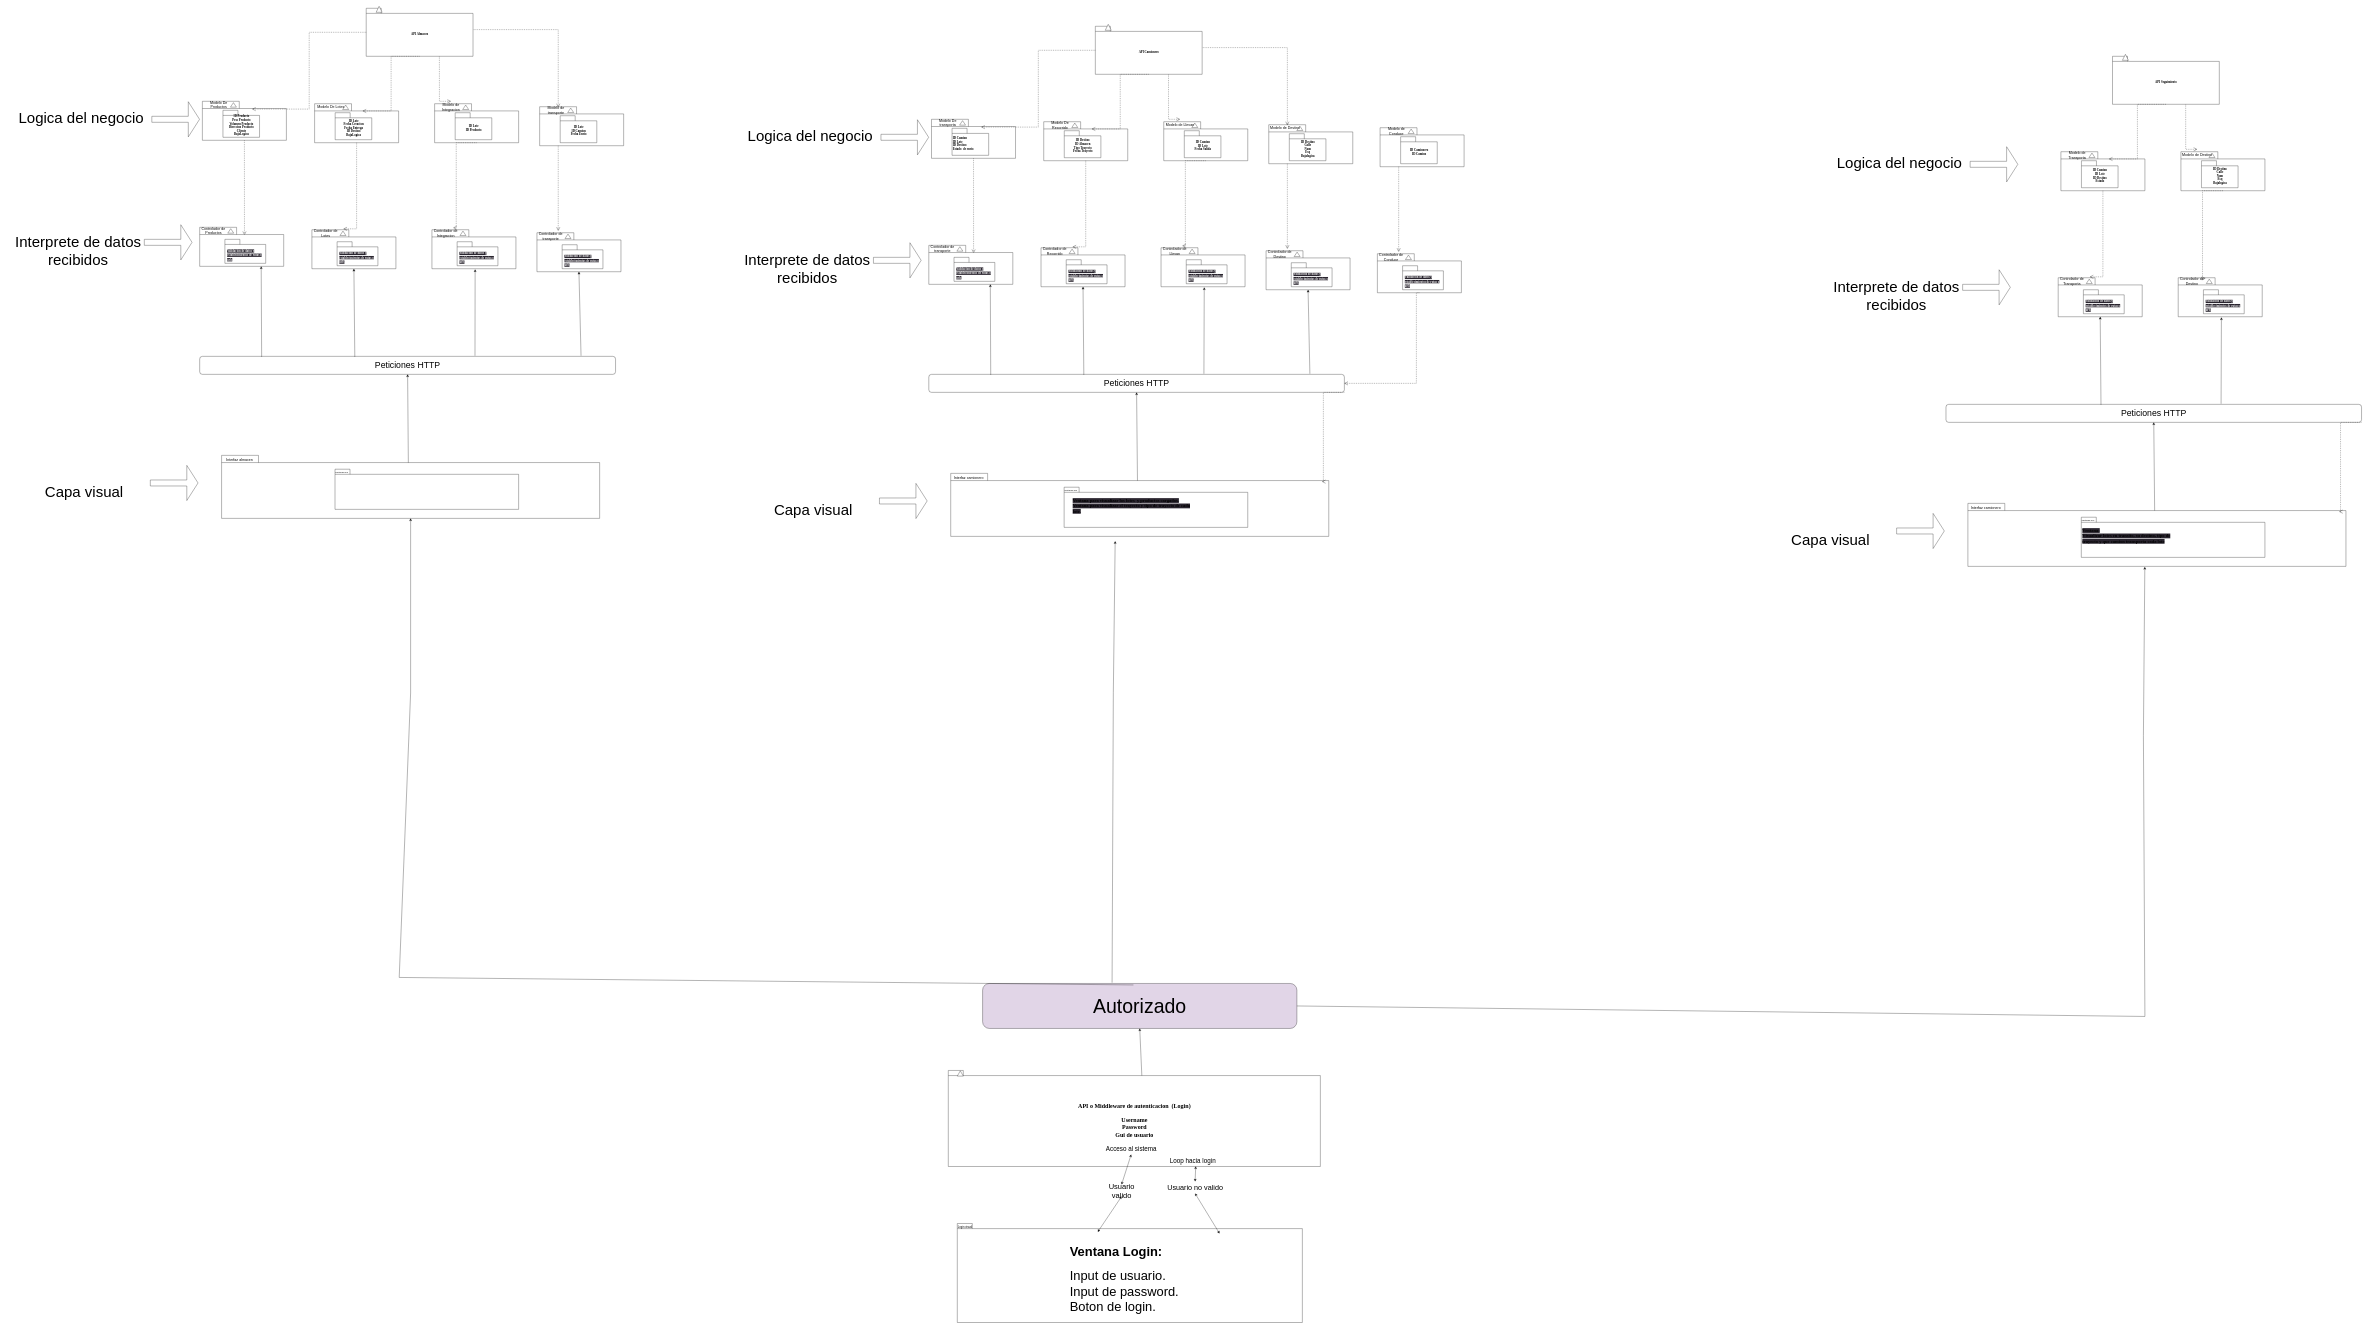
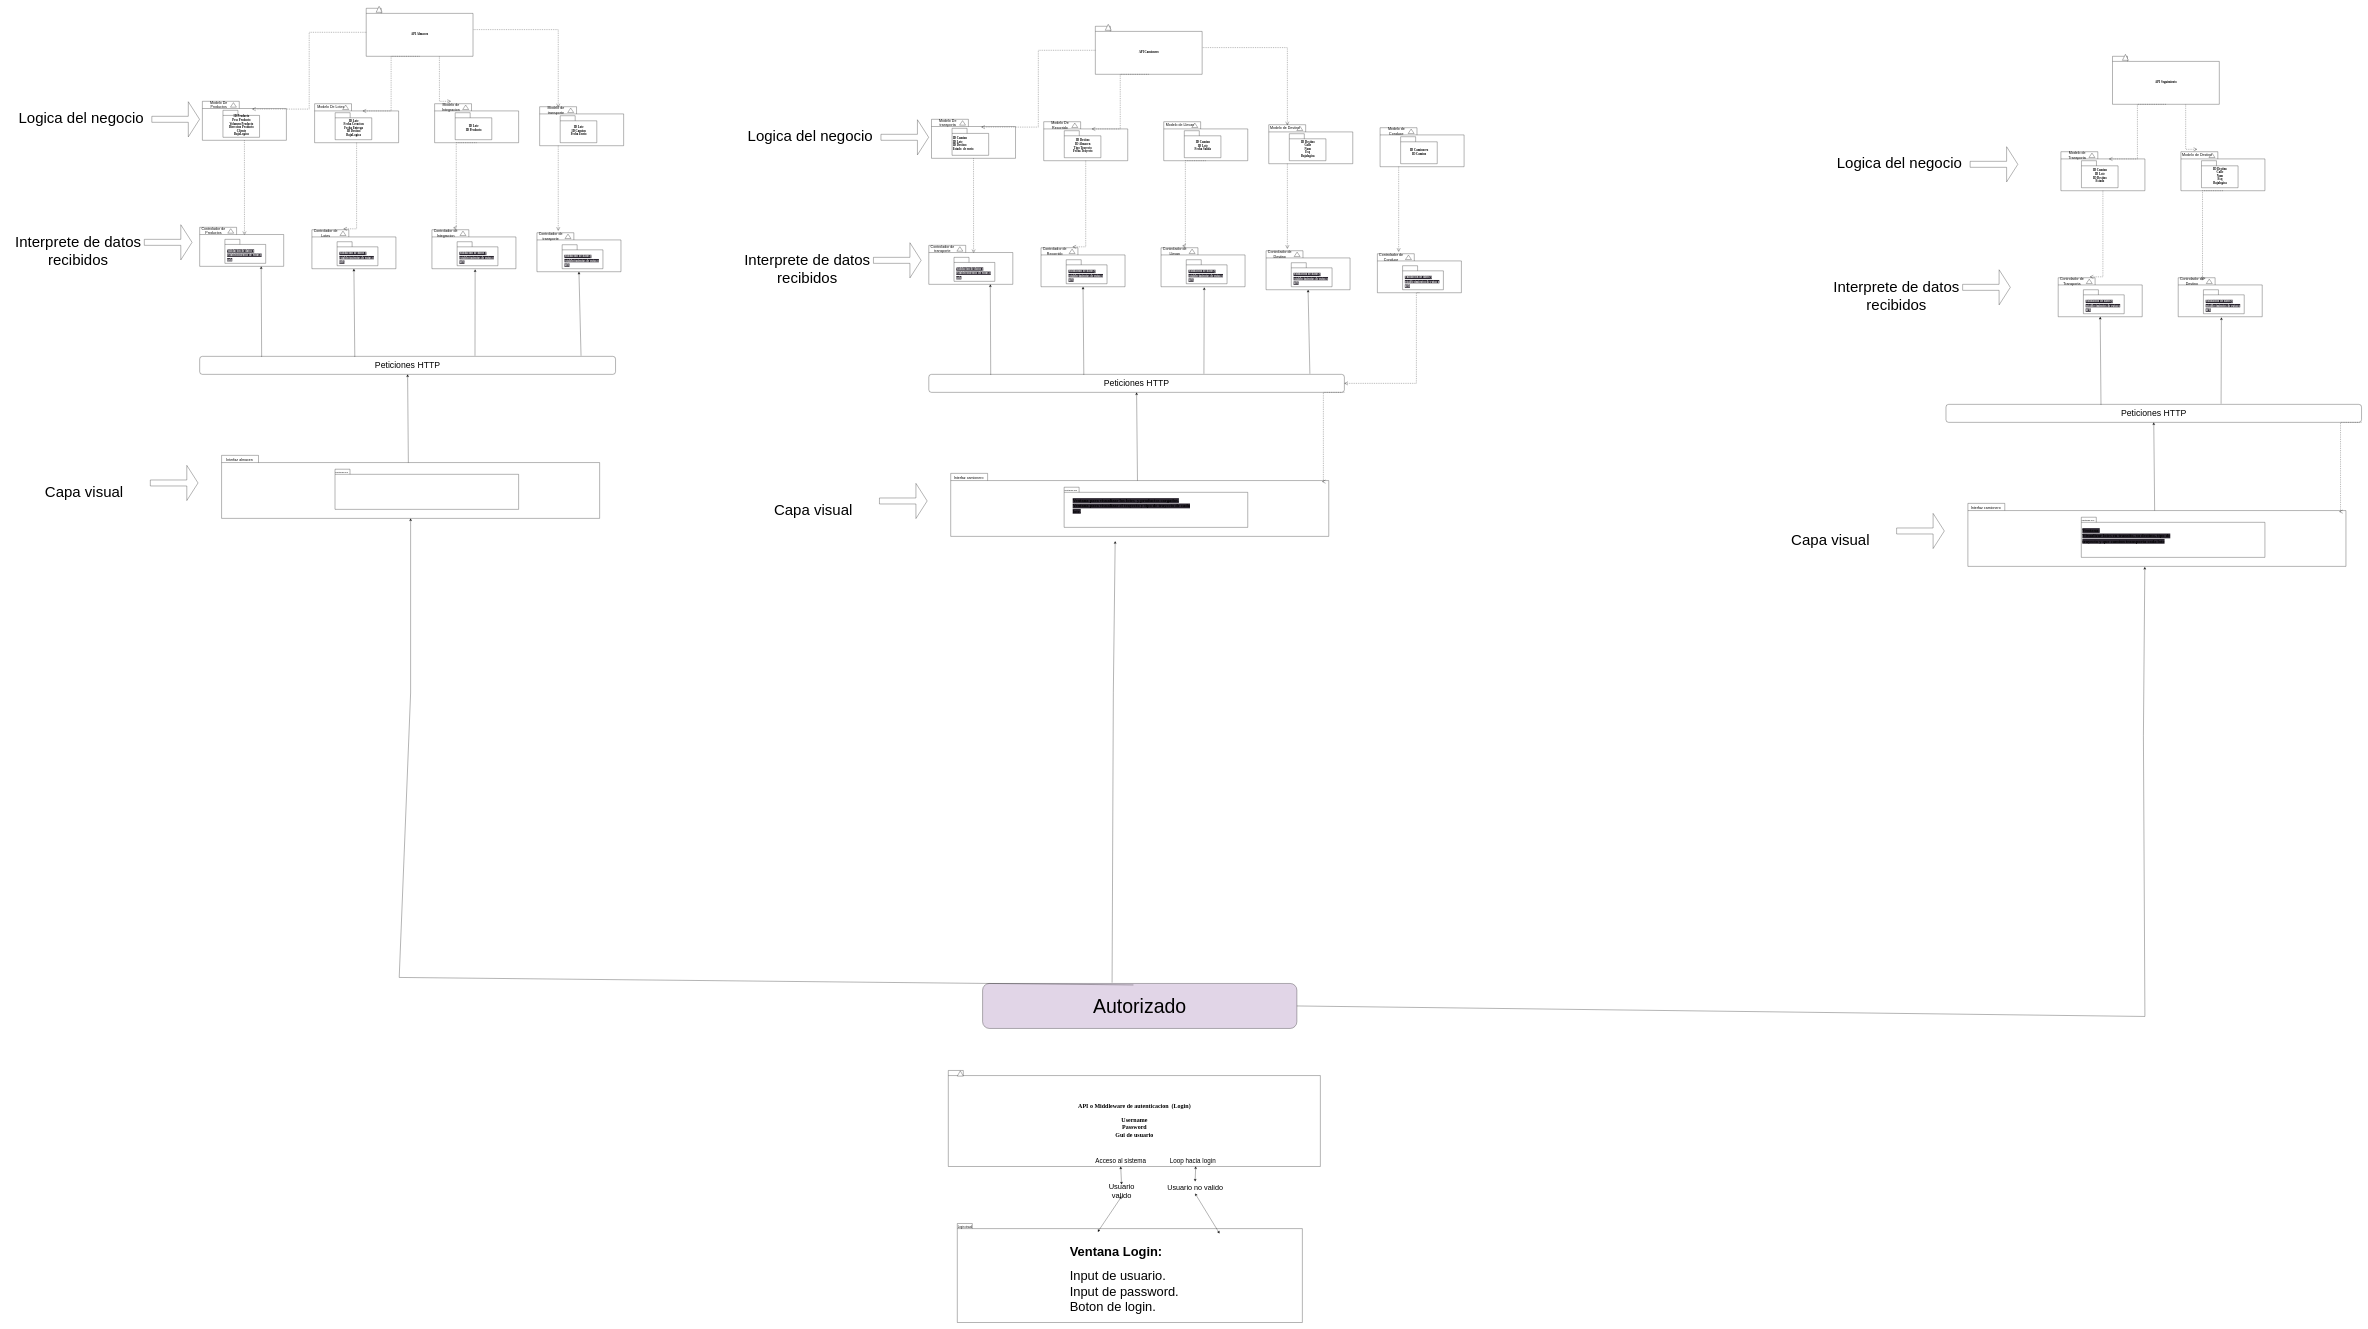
- <mxCell id="135" style="rounded=0;html=1;dashed=1;labelBackgroundColor=none;startFill=0;endArrow=open;endFill=0;endSize=10;fontFamily=Verdana;fontSize=10;entryX=0.5;entryY=0;edgeStyle=elbowEdgeStyle;entryDx=0;entryDy=0;exitX=0.685;exitY=1.006;exitDx=0;exitDy=0;exitPerimeter=0;" parent="1" source="97" target="128" edge="1"><mxGeometry relative="1" as="geometry"><mxPoint x="3699" y="187" as="sourcePoint" /><mxPoint x="3648" y="439" as="targetPoint" /><Array as="points"><mxPoint x="3894" y="327" /></Array></mxGeometry></mxCell>
- <mxCell id="85" value="" style="endArrow=classic;html=1;rounded=0;entryX=0.5;entryY=1;entryDx=0;entryDy=0;exitX=0;exitY=0;exitDx=645;exitDy=17;exitPerimeter=0;" parent="1" source="80" target="84" edge="1"><mxGeometry width="50" height="50" relative="1" as="geometry"><mxPoint x="3849.5" y="3474" as="sourcePoint" /><mxPoint x="3847.5" y="3180" as="targetPoint" /></mxGeometry></mxCell>
- <mxCell id="81" value="&lt;font style=&quot;font-size: 21px;&quot;&gt;Acceso al sistema&lt;/font&gt;" style="text;html=1;strokeColor=none;fillColor=none;align=center;verticalAlign=middle;whiteSpace=wrap;rounded=0;" parent="79" vertex="1"><mxGeometry x="512.5" y="80" width="194" height="40" as="geometry" /></mxCell>
+ <mxCell id="81" value="&lt;font style=&quot;font-size: 21px;&quot;&gt;Acceso al sistema&lt;/font&gt;" style="text;html=1;strokeColor=none;fillColor=none;align=center;verticalAlign=middle;whiteSpace=wrap;rounded=0;" parent="79" vertex="1"><mxGeometry x="477.5" y="120" width="194" height="40" as="geometry" /></mxCell>
